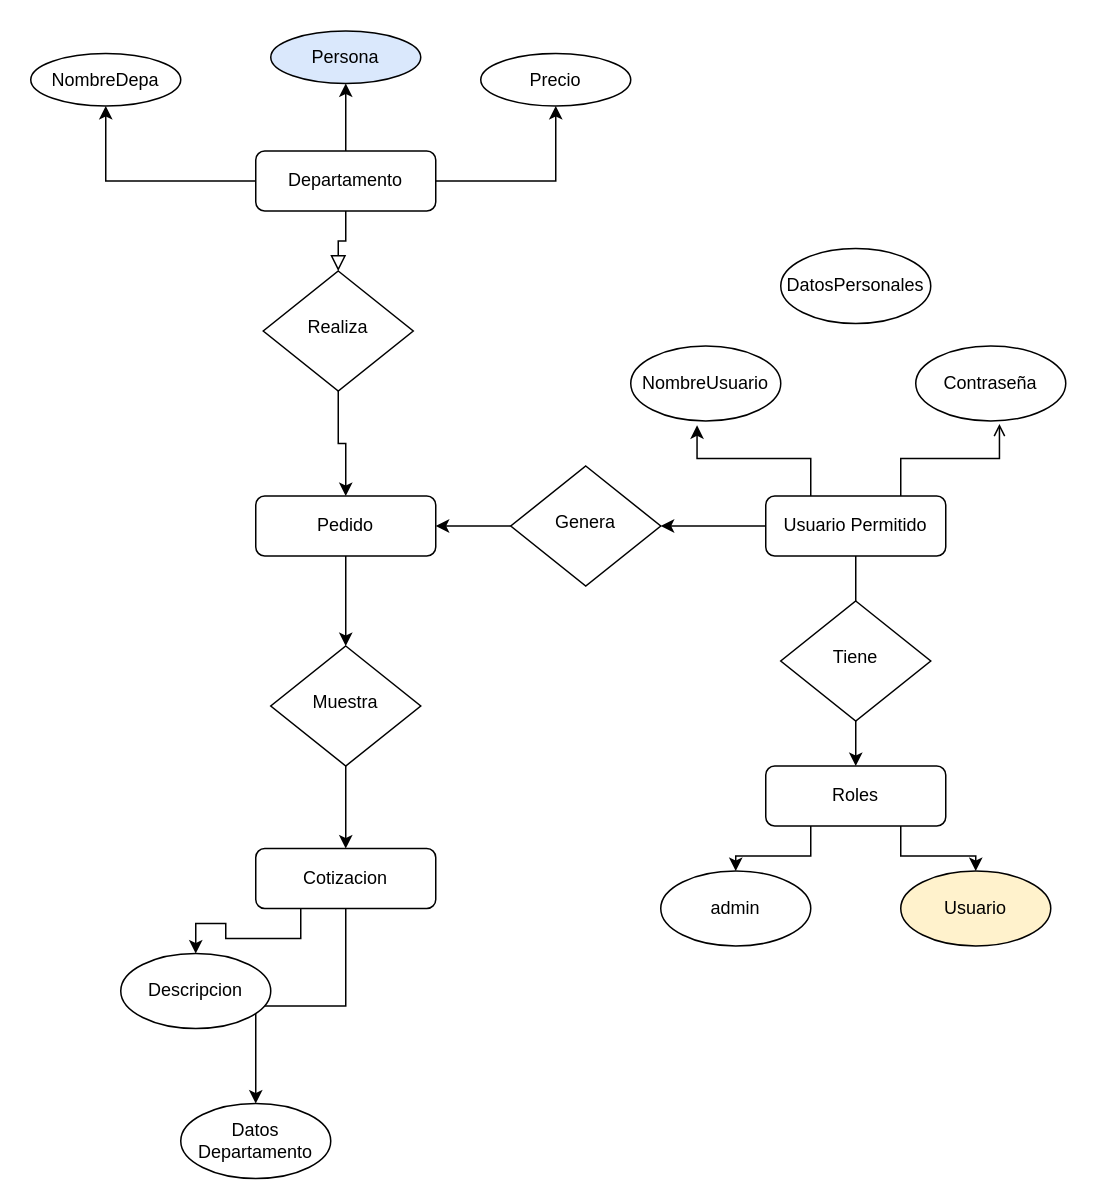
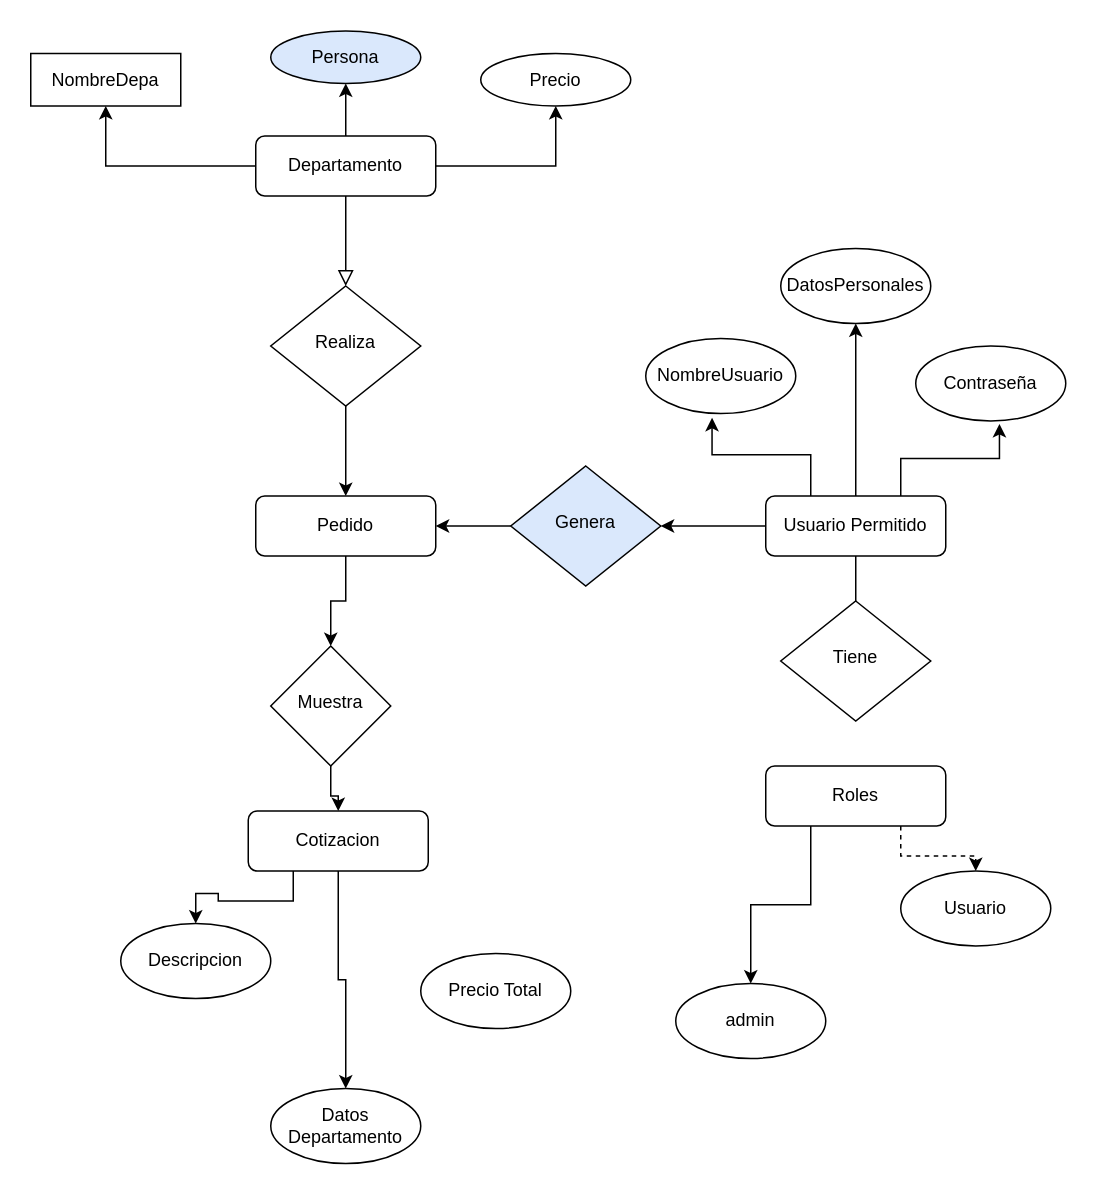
- <mxCell id="33" value="NombreDepa" style="ellipse;whiteSpace=wrap;html=1;" vertex="1" parent="1"><mxGeometry x="20" y="35" width="100" height="35" as="geometry" /></mxCell>
+ <mxCell id="33" value="NombreDepa" style="whiteSpace=wrap;html=1;rounded=0;" vertex="1" parent="1"><mxGeometry x="20" y="35" width="100" height="35" as="geometry" /></mxCell>
- <mxCell id="6" value="Departamento" style="rounded=1;whiteSpace=wrap;html=1;fontSize=12;glass=0;strokeWidth=1;shadow=0;" parent="1" vertex="1"><mxGeometry x="170" y="100" width="120" height="40" as="geometry" /></mxCell>
+ <mxCell id="6" value="Departamento" style="rounded=1;whiteSpace=wrap;html=1;fontSize=12;glass=0;strokeWidth=1;shadow=0;" parent="1" vertex="1"><mxGeometry x="170" y="90" width="120" height="40" as="geometry" /></mxCell>
- <mxCell id="8" value="Realiza" style="rhombus;whiteSpace=wrap;html=1;shadow=0;fontFamily=Helvetica;fontSize=12;align=center;strokeWidth=1;spacing=6;spacingTop=-4;" parent="1" vertex="1"><mxGeometry x="175" y="180" width="100" height="80" as="geometry" /></mxCell>
+ <mxCell id="8" value="Realiza" style="rhombus;whiteSpace=wrap;html=1;shadow=0;fontFamily=Helvetica;fontSize=12;align=center;strokeWidth=1;spacing=6;spacingTop=-4;" parent="1" vertex="1"><mxGeometry x="180" y="190" width="100" height="80" as="geometry" /></mxCell>
- <mxCell id="24" value="NombreUsuario" style="ellipse;whiteSpace=wrap;html=1;" vertex="1" parent="1"><mxGeometry x="420" y="230" width="100" height="50" as="geometry" /></mxCell>
+ <mxCell id="24" value="NombreUsuario" style="ellipse;whiteSpace=wrap;html=1;" vertex="1" parent="1"><mxGeometry x="430" y="225" width="100" height="50" as="geometry" /></mxCell>
+ <mxCell id="22" style="edgeStyle=orthogonalEdgeStyle;rounded=0;orthogonalLoop=1;jettySize=auto;html=1;exitX=0.5;exitY=0;exitDx=0;exitDy=0;entryX=0.5;entryY=1;entryDx=0;entryDy=0;" edge="1" parent="1" source="23" target="36"><mxGeometry relative="1" as="geometry" /></mxCell>
- <mxCell id="20" style="edgeStyle=orthogonalEdgeStyle;rounded=0;orthogonalLoop=1;jettySize=auto;html=1;exitX=0.75;exitY=0;exitDx=0;exitDy=0;entryX=0.558;entryY=1.04;entryDx=0;entryDy=0;entryPerimeter=0;endArrow=open;" edge="1" parent="1" source="23" target="25"><mxGeometry relative="1" as="geometry" /></mxCell>
+ <mxCell id="20" style="edgeStyle=orthogonalEdgeStyle;rounded=0;orthogonalLoop=1;jettySize=auto;html=1;exitX=0.75;exitY=0;exitDx=0;exitDy=0;entryX=0.558;entryY=1.04;entryDx=0;entryDy=0;entryPerimeter=0;" edge="1" parent="1" source="23" target="25"><mxGeometry relative="1" as="geometry" /></mxCell>
- <mxCell id="17" value="Genera" style="rhombus;whiteSpace=wrap;html=1;shadow=0;fontFamily=Helvetica;fontSize=12;align=center;strokeWidth=1;spacing=6;spacingTop=-4;" vertex="1" parent="1"><mxGeometry x="340" y="310" width="100" height="80" as="geometry" /></mxCell>
+ <mxCell id="17" value="Genera" style="rhombus;whiteSpace=wrap;html=1;shadow=0;fontFamily=Helvetica;fontSize=12;align=center;strokeWidth=1;spacing=6;spacingTop=-4;fillColor=#dae8fc;" vertex="1" parent="1"><mxGeometry x="340" y="310" width="100" height="80" as="geometry" /></mxCell>
- <mxCell id="13" value="Muestra" style="rhombus;whiteSpace=wrap;html=1;shadow=0;fontFamily=Helvetica;fontSize=12;align=center;strokeWidth=1;spacing=6;spacingTop=-4;" parent="1" vertex="1"><mxGeometry x="180" y="430" width="100" height="80" as="geometry" /></mxCell>
+ <mxCell id="13" value="Muestra" style="rhombus;whiteSpace=wrap;html=1;shadow=0;fontFamily=Helvetica;fontSize=12;align=center;strokeWidth=1;spacing=6;spacingTop=-4;" parent="1" vertex="1"><mxGeometry x="180" y="430" width="80" height="80" as="geometry" /></mxCell>
- <mxCell id="27" value="" style="edgeStyle=orthogonalEdgeStyle;rounded=0;orthogonalLoop=1;jettySize=auto;html=1;" edge="1" parent="1" source="28" target="31"><mxGeometry relative="1" as="geometry" /></mxCell>
- <mxCell id="30" style="edgeStyle=orthogonalEdgeStyle;rounded=0;orthogonalLoop=1;jettySize=auto;html=1;exitX=0.75;exitY=1;exitDx=0;exitDy=0;entryX=0.5;entryY=0;entryDx=0;entryDy=0;" edge="1" parent="1" source="31" target="32"><mxGeometry relative="1" as="geometry" /></mxCell>
+ <mxCell id="30" style="edgeStyle=orthogonalEdgeStyle;rounded=0;orthogonalLoop=1;jettySize=auto;html=1;exitX=0.75;exitY=1;exitDx=0;exitDy=0;entryX=0.5;entryY=0;entryDx=0;entryDy=0;dashed=1;" edge="1" parent="1" source="31" target="32"><mxGeometry relative="1" as="geometry" /></mxCell>
- <mxCell id="11" value="Cotizacion" style="rounded=1;whiteSpace=wrap;html=1;fontSize=12;glass=0;strokeWidth=1;shadow=0;" parent="1" vertex="1"><mxGeometry x="170" y="565" width="120" height="40" as="geometry" /></mxCell>
+ <mxCell id="11" value="Cotizacion" style="rounded=1;whiteSpace=wrap;html=1;fontSize=12;glass=0;strokeWidth=1;shadow=0;" parent="1" vertex="1"><mxGeometry x="165" y="540" width="120" height="40" as="geometry" /></mxCell>
- <mxCell id="26" value="admin" style="ellipse;whiteSpace=wrap;html=1;" vertex="1" parent="1"><mxGeometry x="440" y="580" width="100" height="50" as="geometry" /></mxCell>
+ <mxCell id="26" value="admin" style="ellipse;whiteSpace=wrap;html=1;" vertex="1" parent="1"><mxGeometry x="450" y="655" width="100" height="50" as="geometry" /></mxCell>
- <mxCell id="32" value="Usuario" style="ellipse;whiteSpace=wrap;html=1;fillColor=#fff2cc;" vertex="1" parent="1"><mxGeometry x="600" y="580" width="100" height="50" as="geometry" /></mxCell>
+ <mxCell id="32" value="Usuario" style="ellipse;whiteSpace=wrap;html=1;" vertex="1" parent="1"><mxGeometry x="600" y="580" width="100" height="50" as="geometry" /></mxCell>
- <mxCell id="37" value="Descripcion" style="ellipse;whiteSpace=wrap;html=1;" vertex="1" parent="1"><mxGeometry x="80" y="635" width="100" height="50" as="geometry" /></mxCell>
+ <mxCell id="37" value="Descripcion" style="ellipse;whiteSpace=wrap;html=1;" vertex="1" parent="1"><mxGeometry x="80" y="615" width="100" height="50" as="geometry" /></mxCell>
+ <mxCell id="39" value="Precio Total" style="ellipse;whiteSpace=wrap;html=1;" vertex="1" parent="1"><mxGeometry x="280" y="635" width="100" height="50" as="geometry" /></mxCell>
- <mxCell id="38" value="Datos Departamento" style="ellipse;whiteSpace=wrap;html=1;" vertex="1" parent="1"><mxGeometry x="120" y="735" width="100" height="50" as="geometry" /></mxCell>
+ <mxCell id="38" value="Datos Departamento" style="ellipse;whiteSpace=wrap;html=1;" vertex="1" parent="1"><mxGeometry x="180" y="725" width="100" height="50" as="geometry" /></mxCell>
